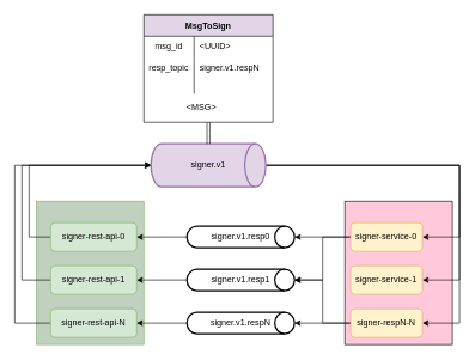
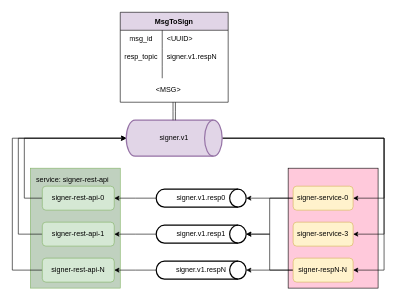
+ <mxCell id="5" value="&lt;div&gt;service: signer-rest-api&lt;/div&gt;" style="text;html=1;align=center;verticalAlign=middle;resizable=0;points=[];autosize=1;strokeColor=none;fillColor=none;" parent="3" vertex="1"><mxGeometry y="10" width="140" height="20" as="geometry" /></mxCell>
- <mxCell id="39" value="&lt;div&gt;signer-service-1&lt;/div&gt;" style="rounded=1;whiteSpace=wrap;html=1;fontSize=12;glass=0;strokeWidth=1;shadow=0;fillColor=#fff2cc;strokeColor=#d6b656;gradientColor=none;" parent="1" vertex="1"><mxGeometry x="488.333" y="370" width="100" height="40" as="geometry" /></mxCell>
+ <mxCell id="39" value="&lt;div&gt;signer-service-3&lt;/div&gt;" style="rounded=1;whiteSpace=wrap;html=1;fontSize=12;glass=0;strokeWidth=1;shadow=0;fillColor=#fff2cc;strokeColor=#d6b656;gradientColor=none;" parent="1" vertex="1"><mxGeometry x="488.333" y="370" width="100" height="40" as="geometry" /></mxCell>
